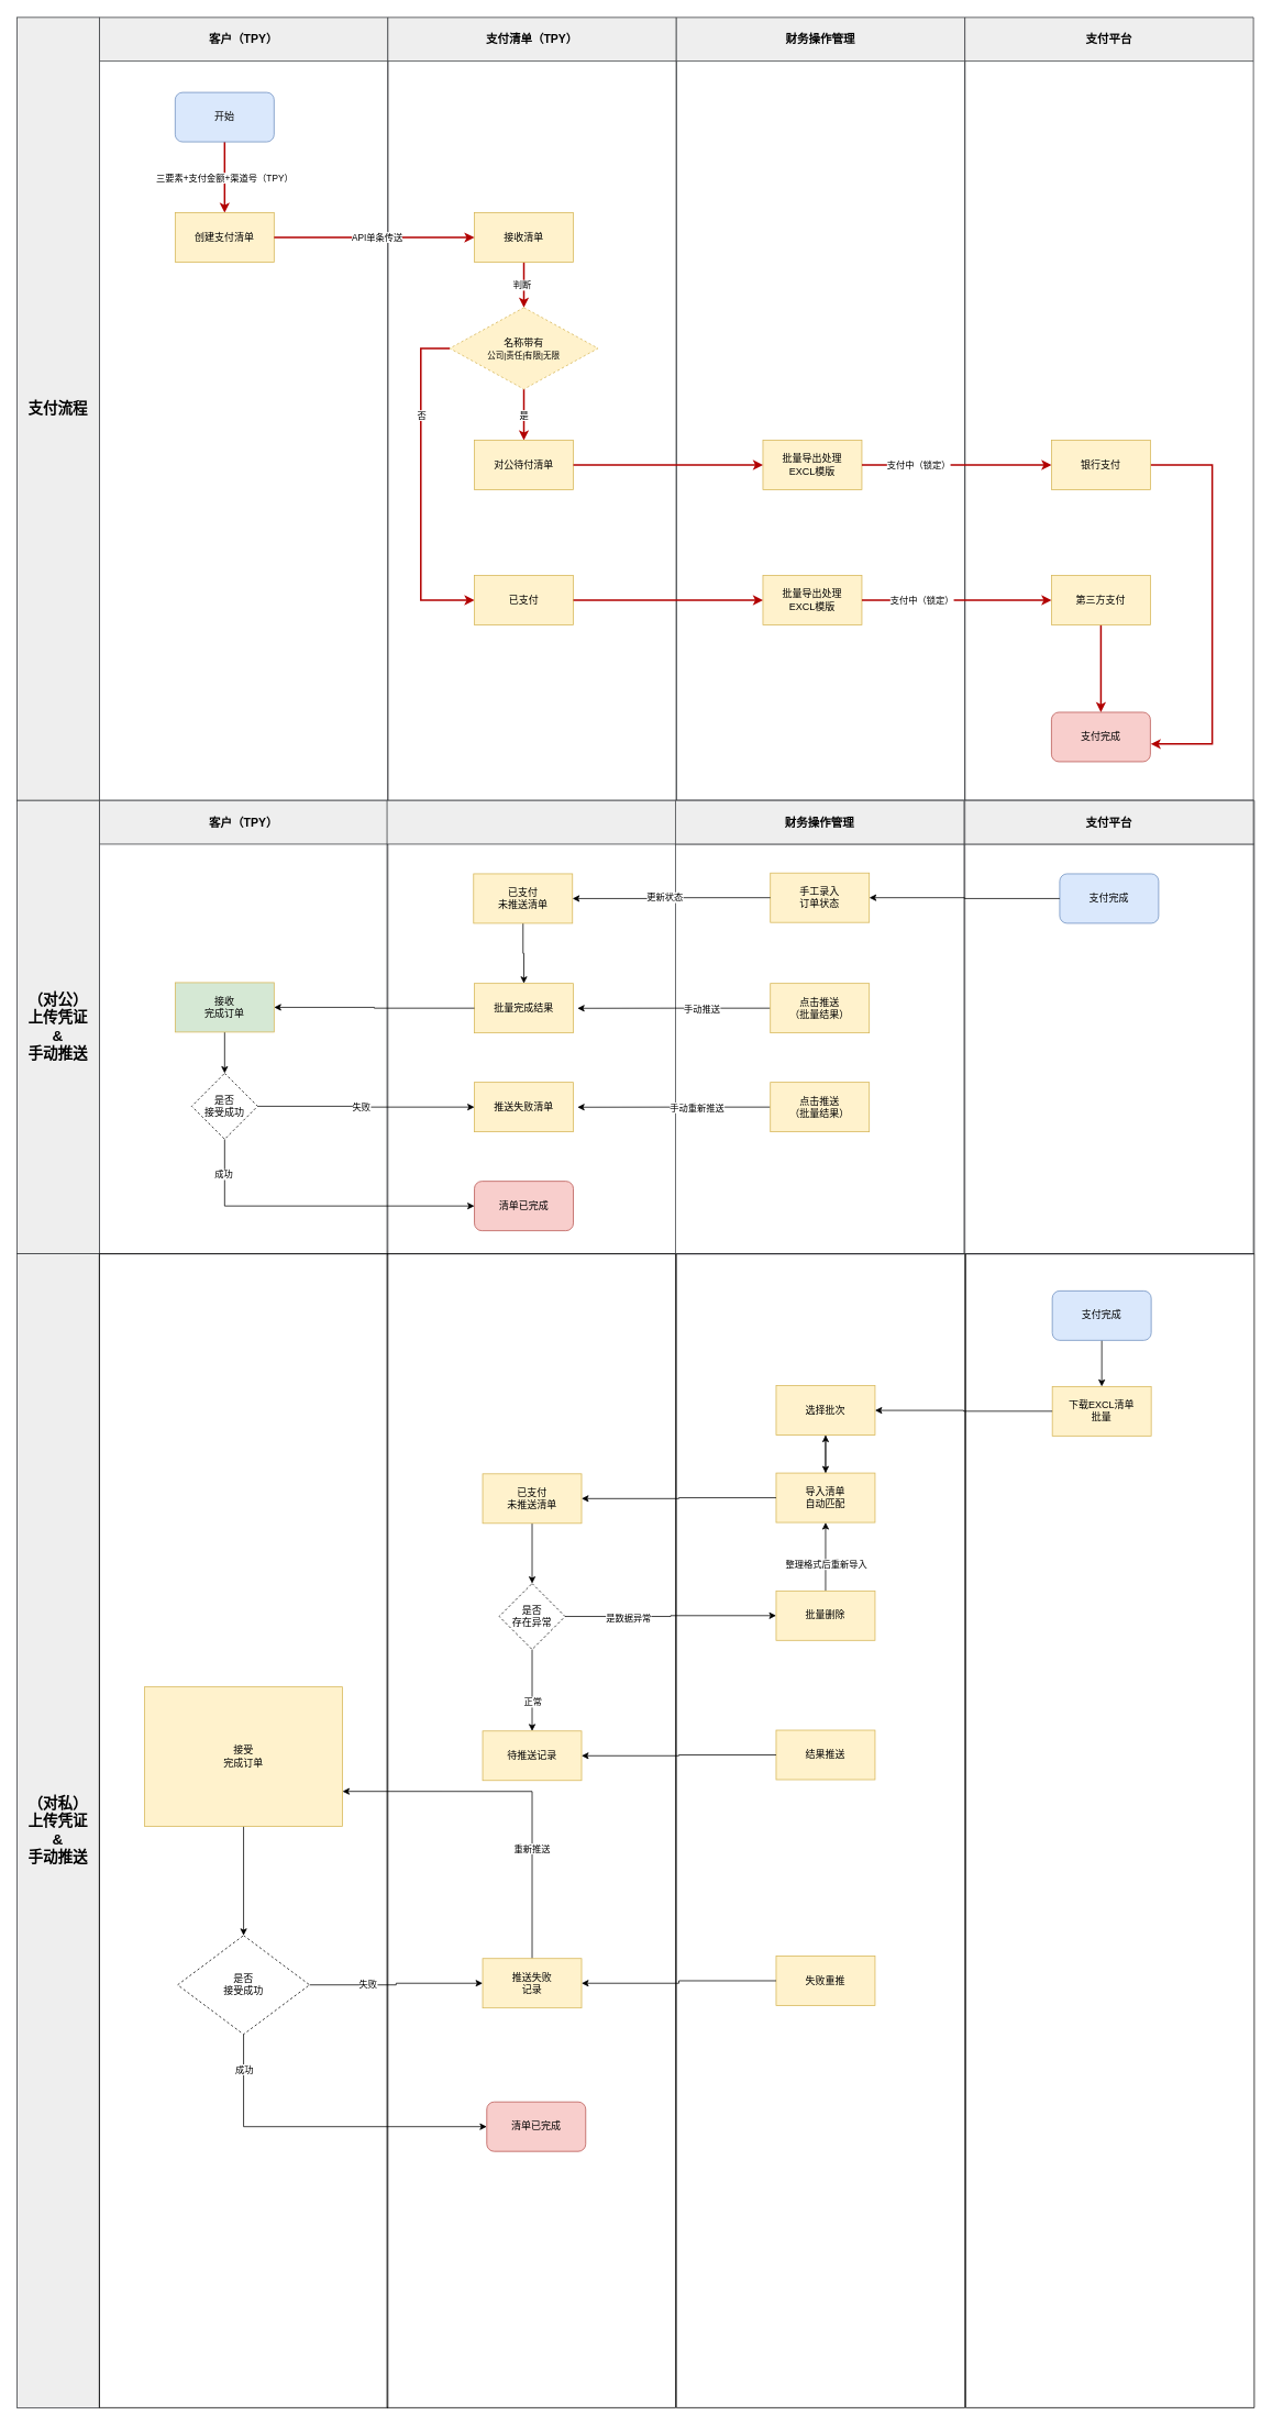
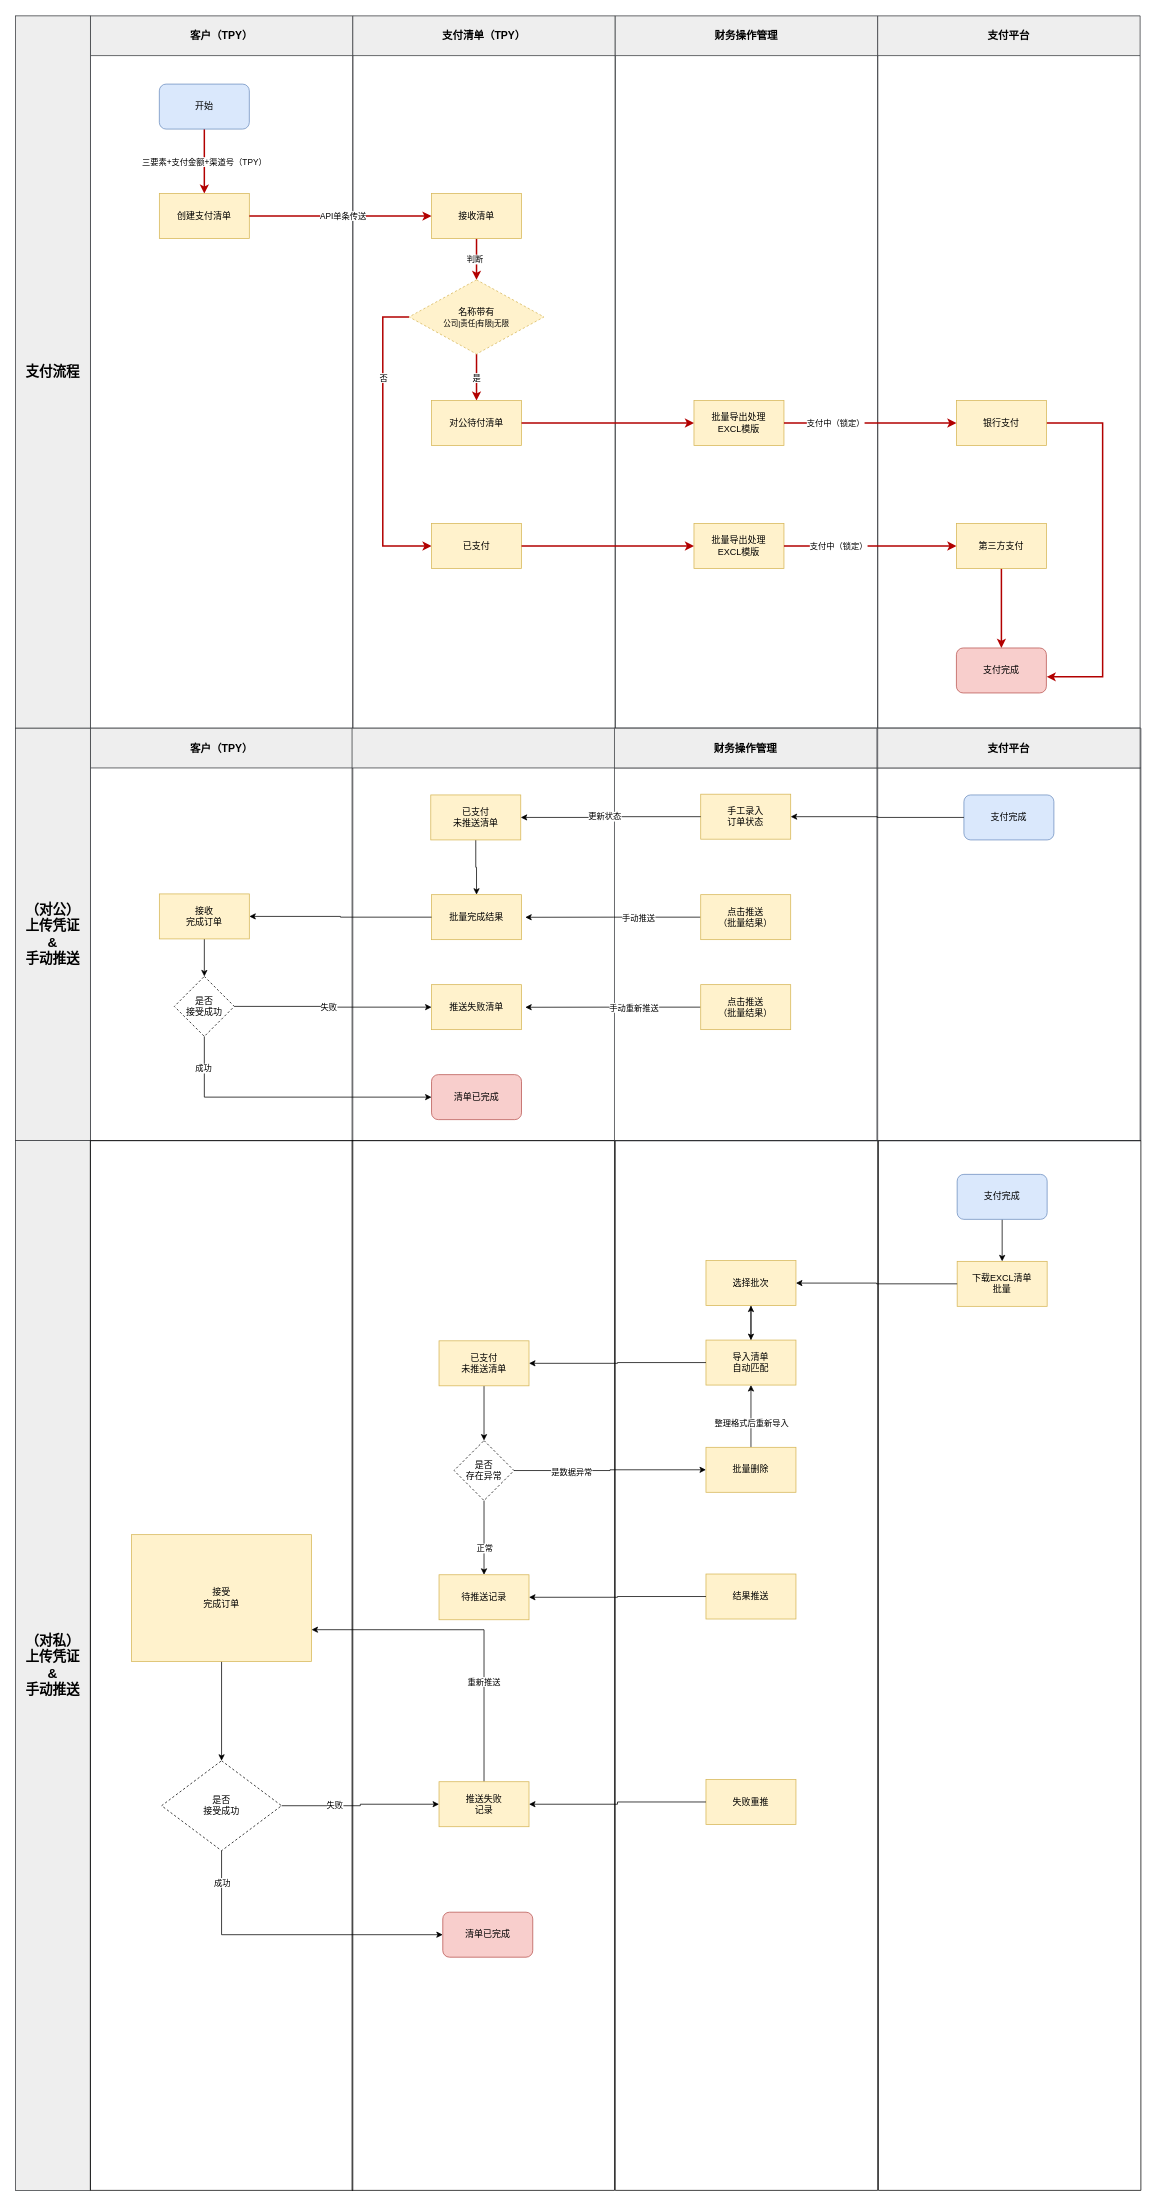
- <mxCell id="38" value="接收&lt;br&gt;完成订单" style="rounded=0;whiteSpace=wrap;html=1;verticalAlign=middle;align=center;fillColor=#d5e8d4;strokeColor=#d6b656;" vertex="1" parent="36"><mxGeometry x="92" y="221" width="120" height="60" as="geometry" /></mxCell>
+ <mxCell id="38" value="接收&lt;br&gt;完成订单" style="rounded=0;whiteSpace=wrap;html=1;verticalAlign=middle;align=center;fillColor=#fff2cc;strokeColor=#d6b656;" vertex="1" parent="36"><mxGeometry x="92" y="221" width="120" height="60" as="geometry" /></mxCell>
